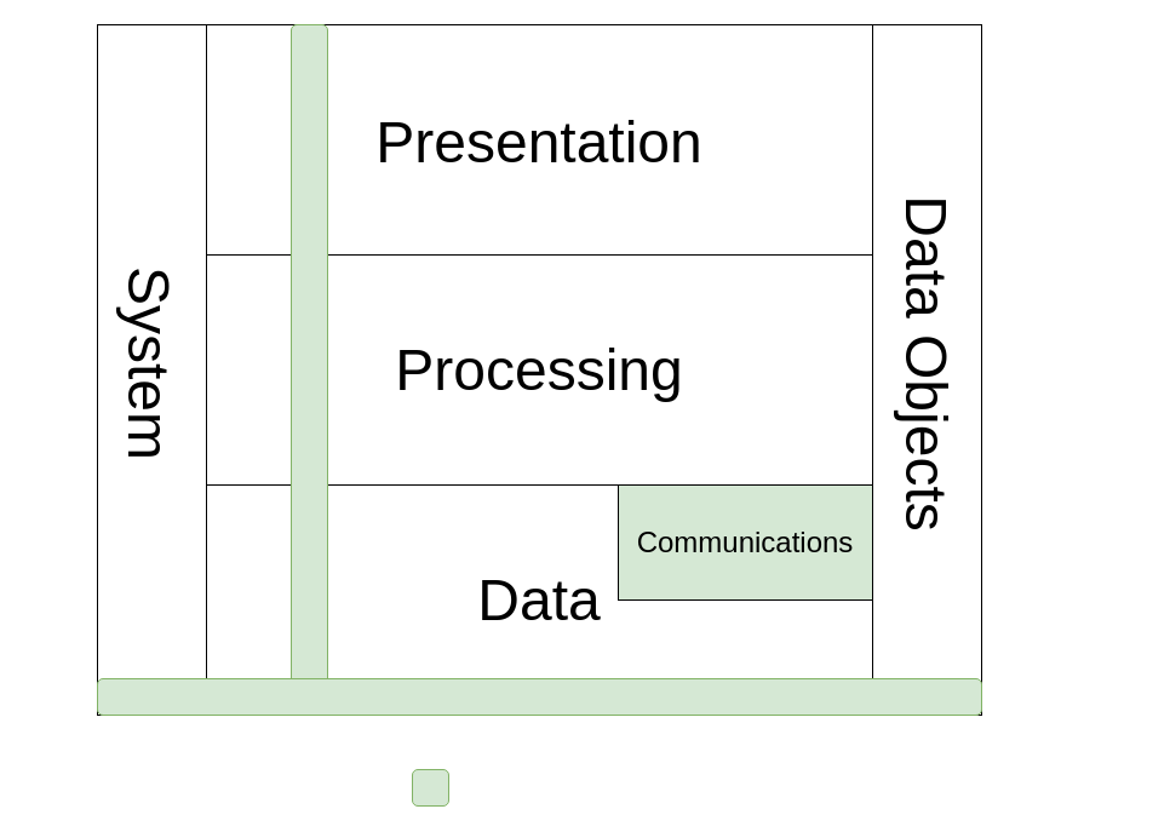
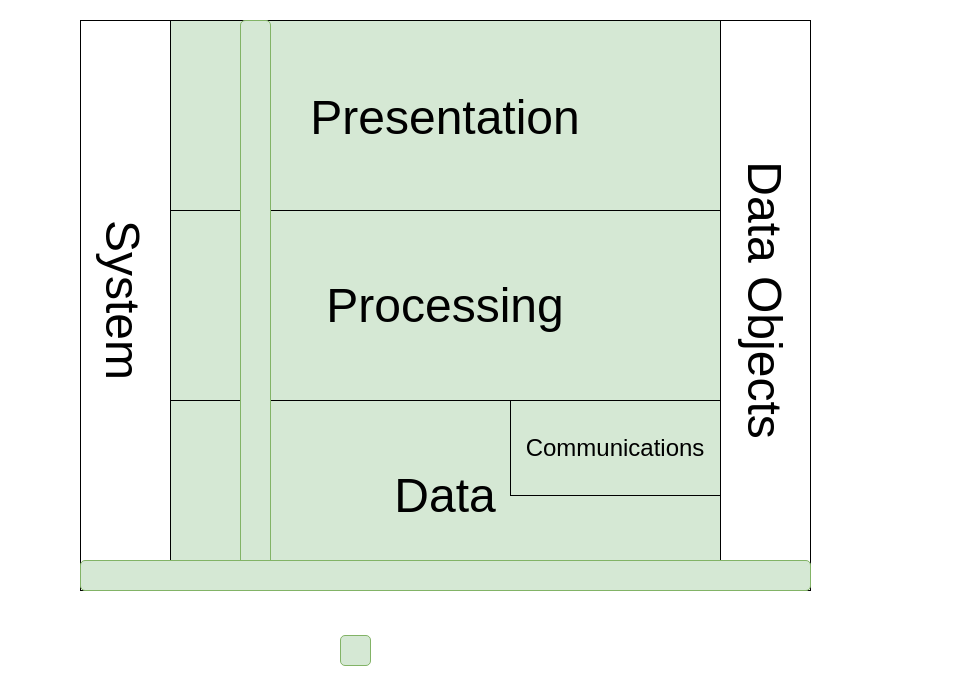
- <mxCell id="5" value="&lt;font style=&quot;font-size: 48px&quot;&gt;Presentation&lt;/font&gt;" style="rounded=0;whiteSpace=wrap;html=1;fontSize=54;" parent="1" vertex="1"><mxGeometry x="170" y="20" width="550" height="190" as="geometry" /></mxCell>
+ <mxCell id="5" value="&lt;font style=&quot;font-size: 48px&quot;&gt;Presentation&lt;/font&gt;" style="rounded=0;whiteSpace=wrap;html=1;fontSize=54;fillColor=#d5e8d4;" parent="1" vertex="1"><mxGeometry x="170" y="20" width="550" height="190" as="geometry" /></mxCell>
- <mxCell id="6" value="Processing" style="rounded=0;whiteSpace=wrap;html=1;fontSize=48;" parent="1" vertex="1"><mxGeometry x="170" y="210" width="550" height="190" as="geometry" /></mxCell>
+ <mxCell id="6" value="Processing" style="rounded=0;whiteSpace=wrap;html=1;fontSize=48;fillColor=#d5e8d4;" parent="1" vertex="1"><mxGeometry x="170" y="210" width="550" height="190" as="geometry" /></mxCell>
- <mxCell id="7" value="Data" style="rounded=0;whiteSpace=wrap;html=1;fontSize=48;" parent="1" vertex="1"><mxGeometry x="170" y="400" width="550" height="190" as="geometry" /></mxCell>
+ <mxCell id="7" value="Data" style="rounded=0;whiteSpace=wrap;html=1;fontSize=48;fillColor=#d5e8d4;" parent="1" vertex="1"><mxGeometry x="170" y="400" width="550" height="190" as="geometry" /></mxCell>
